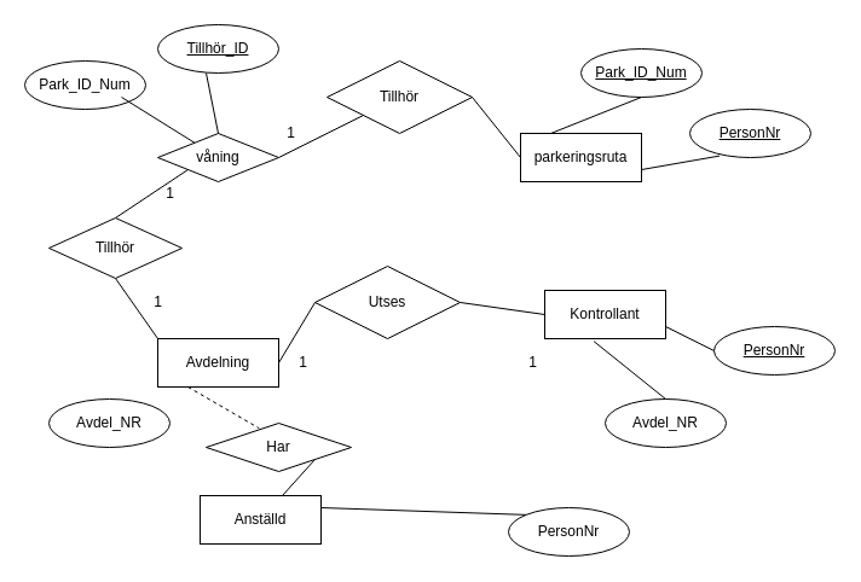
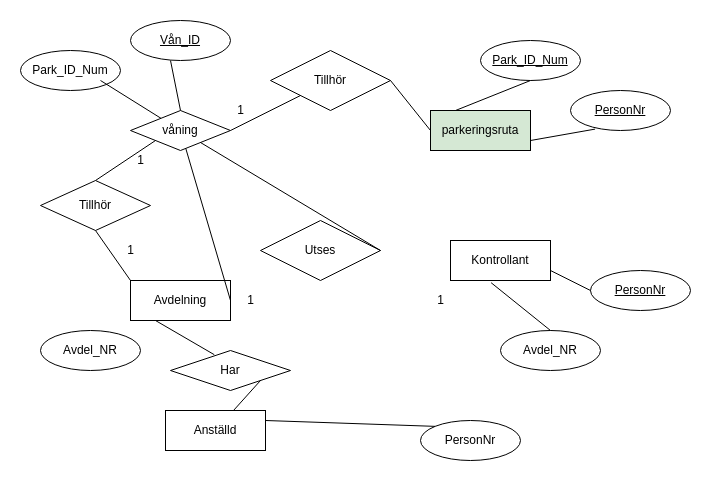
- <mxCell id="30" value="Tillhör_ID" style="ellipse;whiteSpace=wrap;html=1;align=center;fontStyle=4;" vertex="1" parent="1"><mxGeometry x="130" y="20" width="100" height="40" as="geometry" /></mxCell>
+ <mxCell id="30" value="Vån_ID" style="ellipse;whiteSpace=wrap;html=1;align=center;fontStyle=4;" vertex="1" parent="1"><mxGeometry x="130" y="20" width="100" height="40" as="geometry" /></mxCell>
- <mxCell id="2" value="parkeringsruta" style="whiteSpace=wrap;html=1;align=center;" vertex="1" parent="1"><mxGeometry x="430" y="110" width="100" height="40" as="geometry" /></mxCell>
+ <mxCell id="2" value="parkeringsruta" style="whiteSpace=wrap;html=1;align=center;fillColor=#d5e8d4;" vertex="1" parent="1"><mxGeometry x="430" y="110" width="100" height="40" as="geometry" /></mxCell>
- <mxCell id="11" value="" style="endArrow=none;html=1;rounded=0;entryX=0;entryY=0.5;entryDx=0;entryDy=0;exitX=1;exitY=0.5;exitDx=0;exitDy=0;" edge="1" parent="1" source="9" target="5"><mxGeometry relative="1" as="geometry"><mxPoint x="310" y="330" as="sourcePoint" /><mxPoint x="470" y="330" as="targetPoint" /></mxGeometry></mxCell>
+ <mxCell id="11" value="" style="endArrow=none;html=1;rounded=0;exitX=1;exitY=0.5;exitDx=0;exitDy=0;" edge="1" parent="1" source="9" target="3"><mxGeometry relative="1" as="geometry"><mxPoint x="310" y="330" as="sourcePoint" /><mxPoint x="470" y="330" as="targetPoint" /></mxGeometry></mxCell>
- <mxCell id="10" value="" style="endArrow=none;html=1;rounded=0;exitX=1;exitY=0.5;exitDx=0;exitDy=0;entryX=0;entryY=0.5;entryDx=0;entryDy=0;" edge="1" parent="1" source="4" target="9"><mxGeometry relative="1" as="geometry"><mxPoint x="210" y="330" as="sourcePoint" /><mxPoint x="370" y="330" as="targetPoint" /></mxGeometry></mxCell>
+ <mxCell id="10" value="" style="endArrow=none;html=1;rounded=0;exitX=1;exitY=0.5;exitDx=0;exitDy=0;" edge="1" parent="1" source="4" target="3"><mxGeometry relative="1" as="geometry"><mxPoint x="210" y="330" as="sourcePoint" /><mxPoint x="370" y="330" as="targetPoint" /></mxGeometry></mxCell>
- <mxCell id="36" value="" style="endArrow=none;html=1;rounded=0;exitX=0.25;exitY=1;exitDx=0;exitDy=0;entryX=0.365;entryY=0.105;entryDx=0;entryDy=0;entryPerimeter=0;dashed=1;" edge="1" parent="1" source="4" target="34"><mxGeometry relative="1" as="geometry"><mxPoint x="160" y="320" as="sourcePoint" /><mxPoint x="320" y="320" as="targetPoint" /></mxGeometry></mxCell>
+ <mxCell id="36" value="" style="endArrow=none;html=1;rounded=0;exitX=0.25;exitY=1;exitDx=0;exitDy=0;entryX=0.365;entryY=0.105;entryDx=0;entryDy=0;entryPerimeter=0;" edge="1" parent="1" source="4" target="34"><mxGeometry relative="1" as="geometry"><mxPoint x="160" y="320" as="sourcePoint" /><mxPoint x="320" y="320" as="targetPoint" /></mxGeometry></mxCell>
